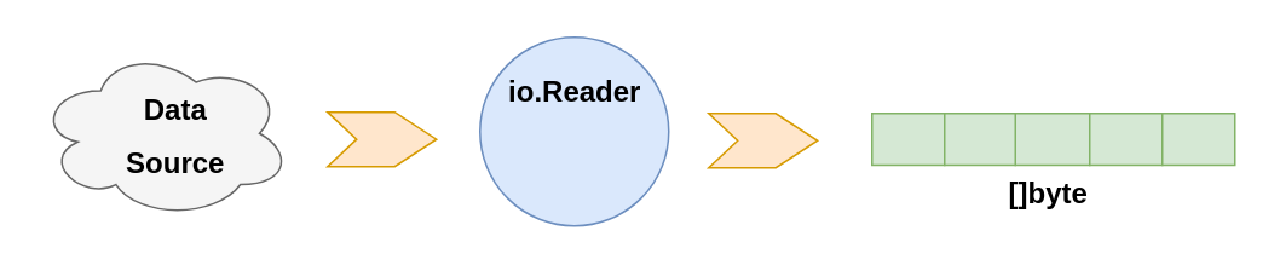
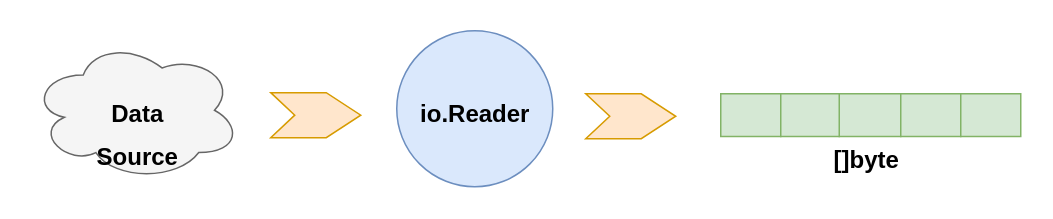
- <mxCell id="14" value="&lt;font style=&quot;font-size: 16px&quot;&gt;io.Reader&lt;/font&gt;" style="text;strokeColor=none;fillColor=none;html=1;fontSize=24;fontStyle=1;verticalAlign=middle;align=center;" vertex="1" parent="1"><mxGeometry x="266" y="28" width="100" height="40" as="geometry" /></mxCell>
+ <mxCell id="14" value="&lt;font style=&quot;font-size: 16px&quot;&gt;io.Reader&lt;/font&gt;" style="text;strokeColor=none;fillColor=none;html=1;fontSize=24;fontStyle=1;verticalAlign=middle;align=center;" vertex="1" parent="1"><mxGeometry x="266" y="53" width="100" height="40" as="geometry" /></mxCell>
- <mxCell id="13" value="&lt;font style=&quot;font-size: 16px&quot;&gt;Data &lt;br&gt;Source&lt;/font&gt;" style="text;strokeColor=none;fillColor=none;html=1;fontSize=24;fontStyle=1;verticalAlign=middle;align=center;" vertex="1" parent="1"><mxGeometry x="46" y="52" width="100" height="40" as="geometry" /></mxCell>
+ <mxCell id="13" value="&lt;font style=&quot;font-size: 16px&quot;&gt;Data &lt;br&gt;Source&lt;/font&gt;" style="text;strokeColor=none;fillColor=none;html=1;fontSize=24;fontStyle=1;verticalAlign=middle;align=center;" vertex="1" parent="1"><mxGeometry x="41" y="67" width="100" height="40" as="geometry" /></mxCell>
